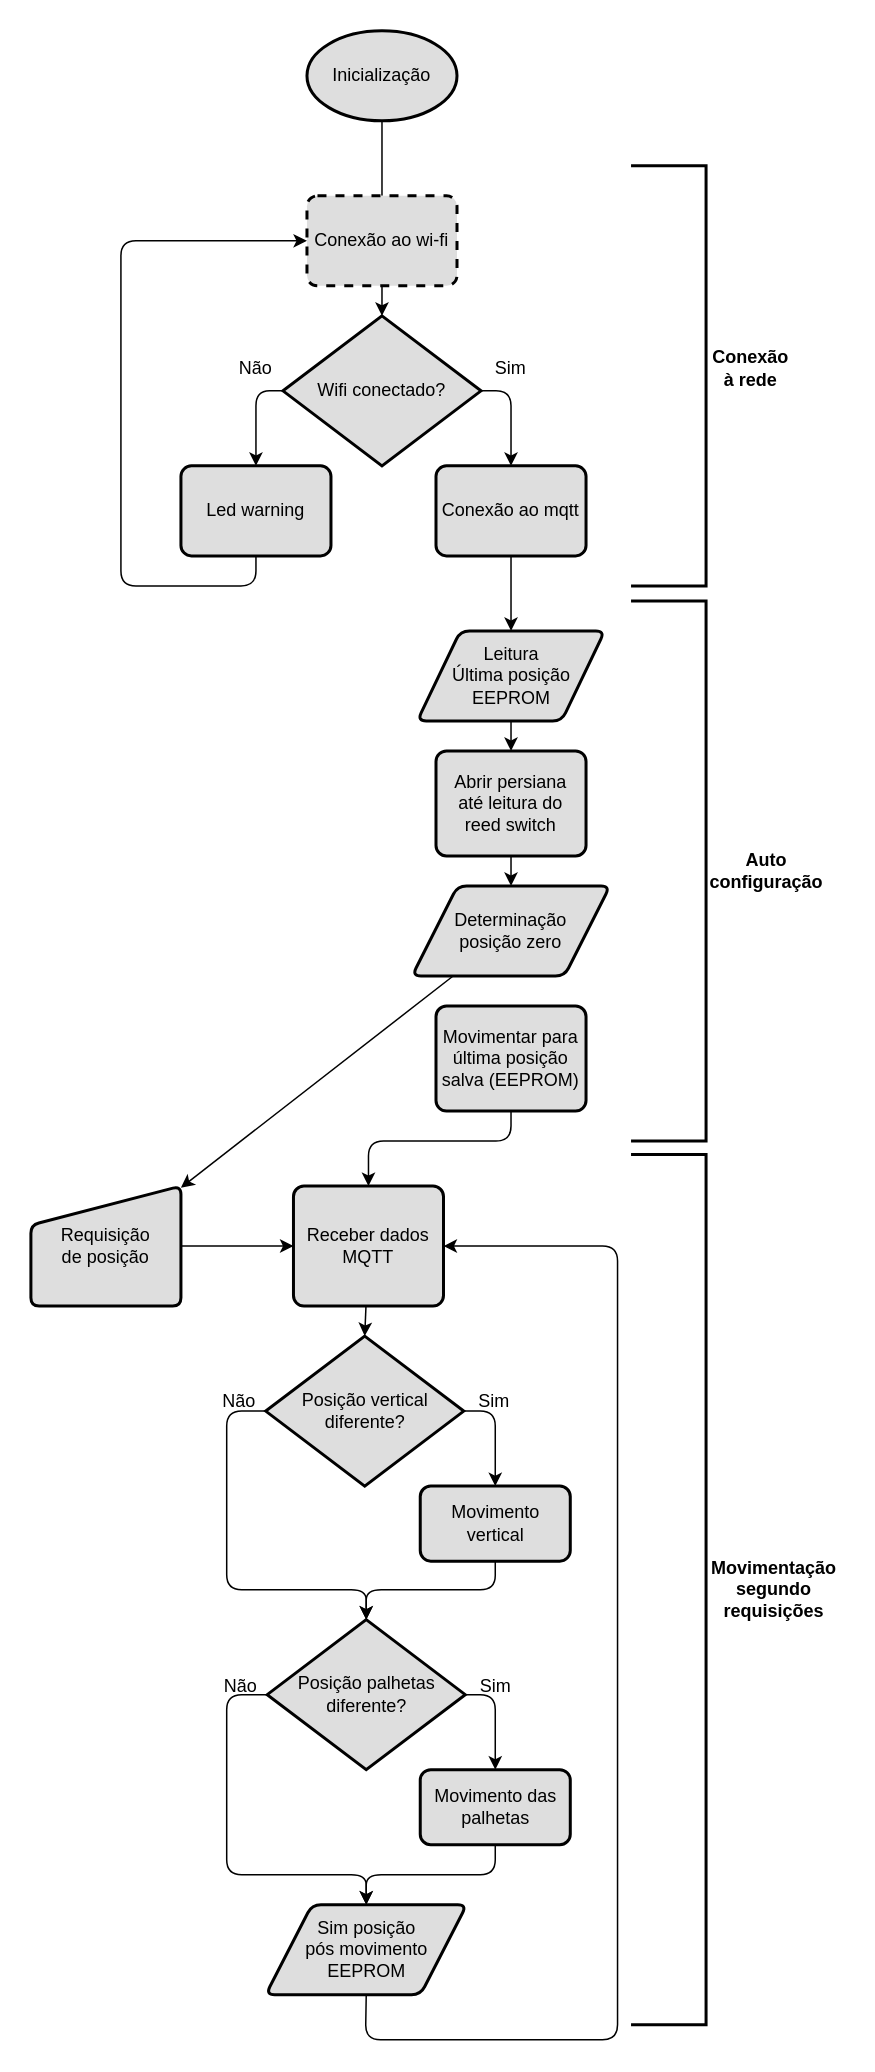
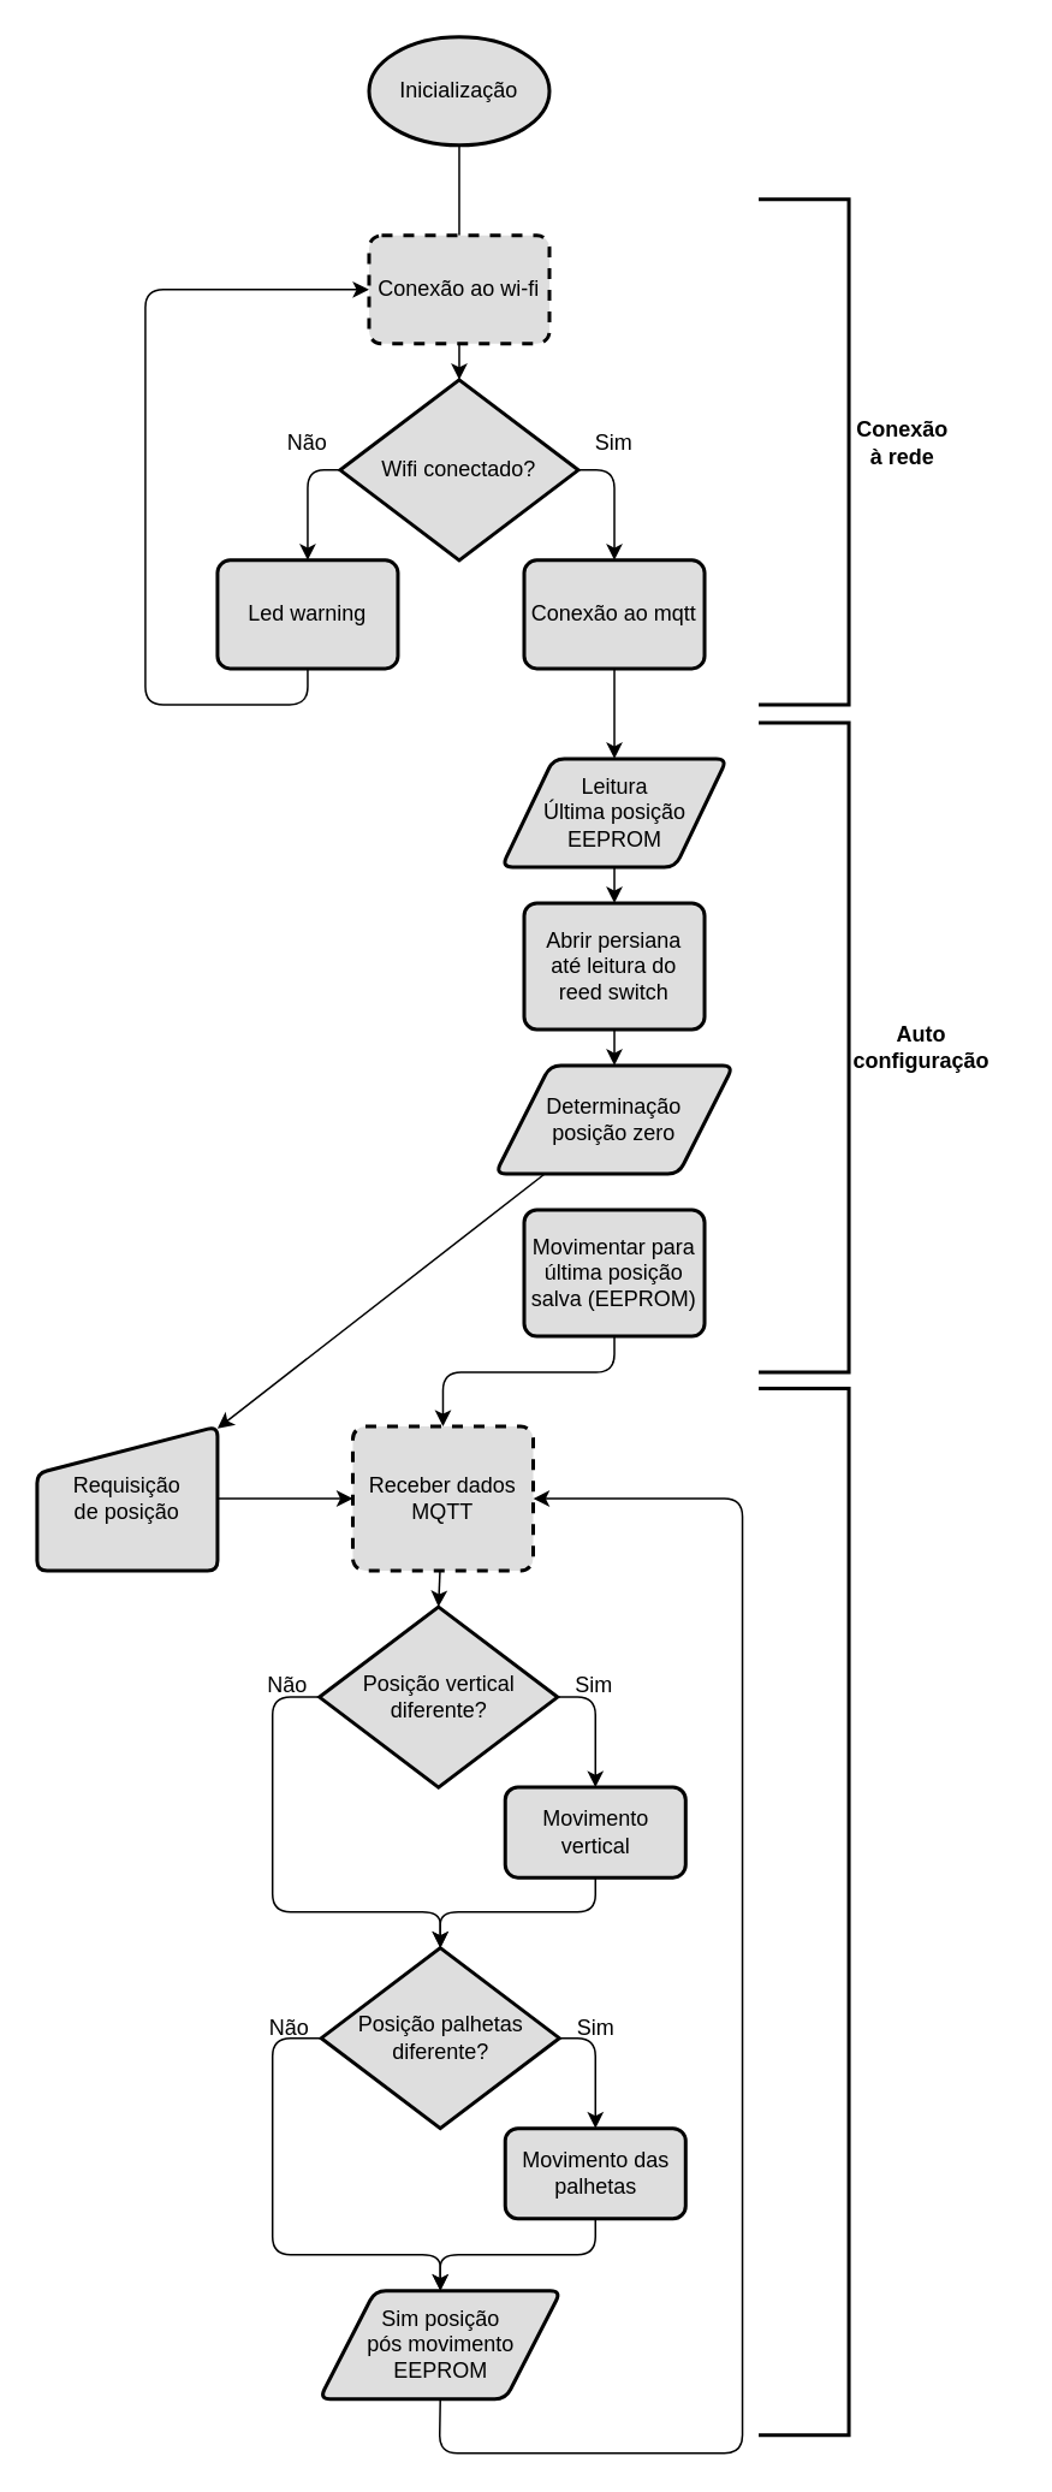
- <mxCell id="28" value="Receber dados&lt;br&gt;MQTT" style="rounded=1;whiteSpace=wrap;html=1;absoluteArcSize=1;arcSize=14;strokeWidth=2;strokeColor=#000000;fillColor=#DEDEDE;fontColor=#000000;" vertex="1" parent="1"><mxGeometry x="195" y="790" width="100" height="80" as="geometry" /></mxCell>
+ <mxCell id="28" value="Receber dados&lt;br&gt;MQTT" style="rounded=1;whiteSpace=wrap;html=1;absoluteArcSize=1;arcSize=14;strokeWidth=2;strokeColor=#000000;fillColor=#DEDEDE;fontColor=#000000;dashed=1;" vertex="1" parent="1"><mxGeometry x="195" y="790" width="100" height="80" as="geometry" /></mxCell>
- <mxCell id="44" value="&lt;b&gt;Movimentação&lt;br&gt;segundo&lt;br&gt;requisições&lt;br&gt;&lt;/b&gt;" style="text;html=1;strokeColor=none;fillColor=none;align=center;verticalAlign=middle;whiteSpace=wrap;rounded=0;fontColor=#000000;" vertex="1" parent="1"><mxGeometry x="470" y="1044" width="91" height="30" as="geometry" /></mxCell>
